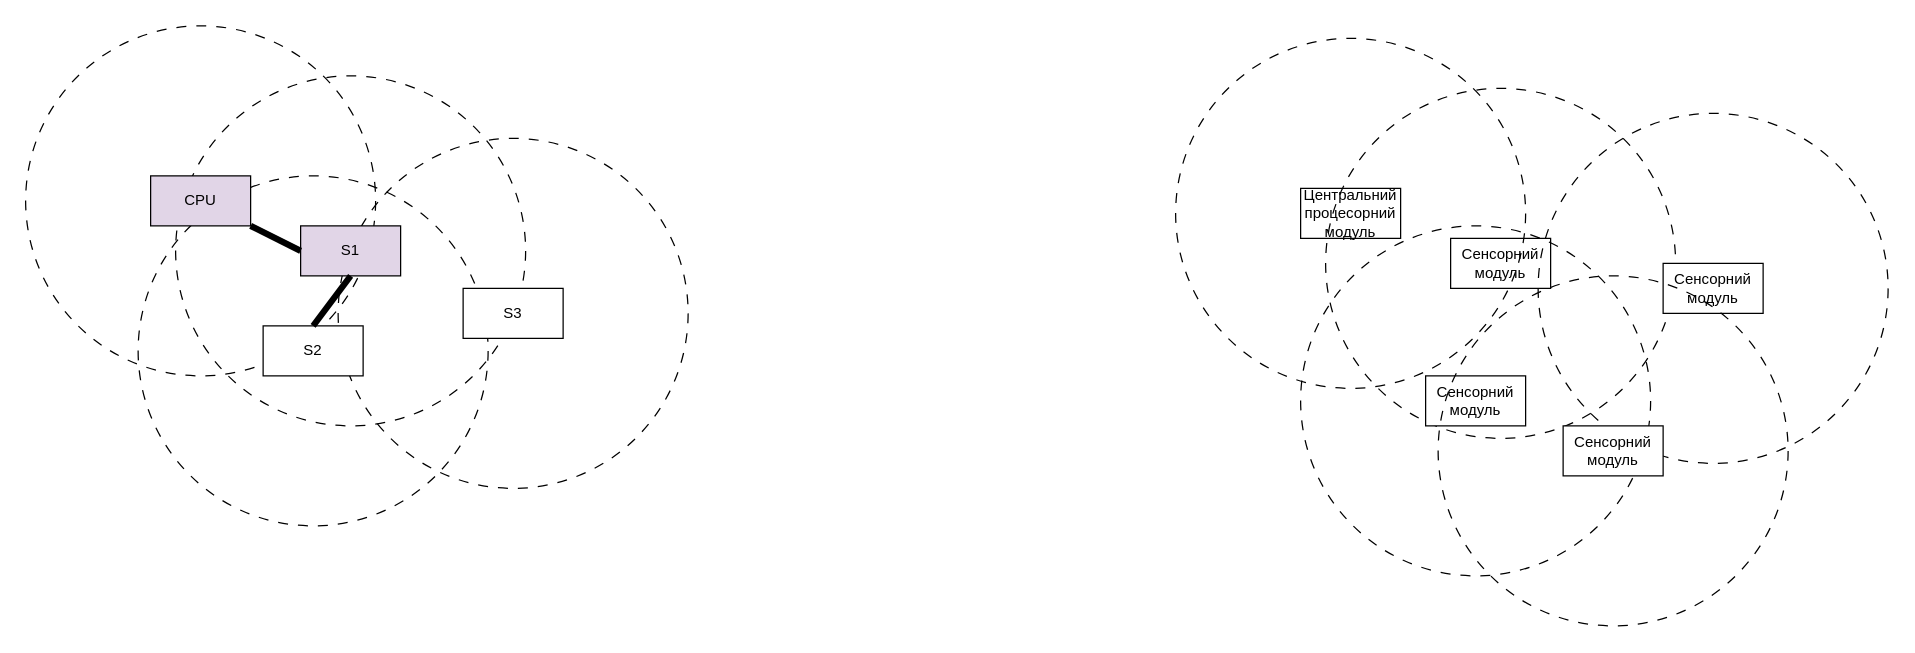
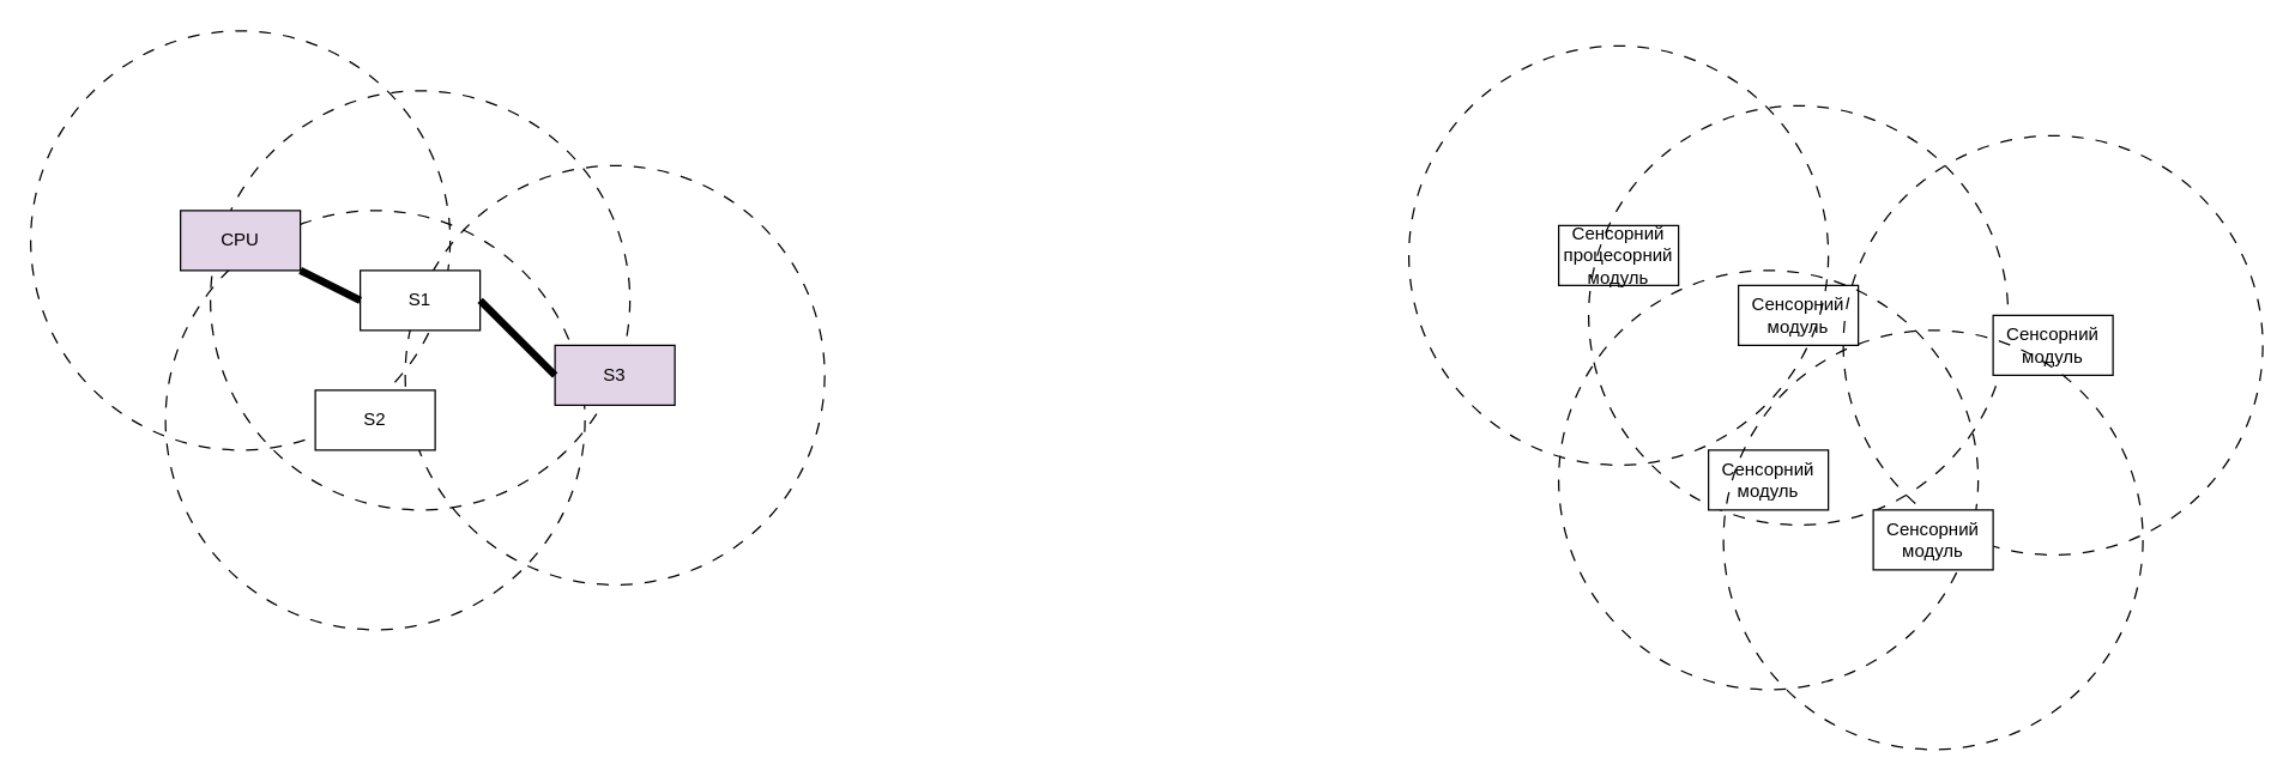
- <mxCell id="10" value="Центральний процесорний модуль" style="rounded=0;whiteSpace=wrap;html=1;" vertex="1" parent="1"><mxGeometry x="1040" y="150" width="80" height="40" as="geometry" /></mxCell>
+ <mxCell id="10" value="Сенсорний процесорний модуль" style="rounded=0;whiteSpace=wrap;html=1;" vertex="1" parent="1"><mxGeometry x="1040" y="150" width="80" height="40" as="geometry" /></mxCell>
- <mxCell id="7" value="S1" style="rounded=0;whiteSpace=wrap;html=1;fillColor=#e1d5e7;" vertex="1" parent="1"><mxGeometry x="240" y="180" width="80" height="40" as="geometry" /></mxCell>
+ <mxCell id="7" value="S1" style="rounded=0;whiteSpace=wrap;html=1;" vertex="1" parent="1"><mxGeometry x="240" y="180" width="80" height="40" as="geometry" /></mxCell>
+ <mxCell id="22" value="" style="endArrow=none;html=1;rounded=0;entryX=0;entryY=0.5;entryDx=0;entryDy=0;exitX=1;exitY=0.5;exitDx=0;exitDy=0;strokeWidth=5;" edge="1" parent="1" source="7" target="9"><mxGeometry width="50" height="50" relative="1" as="geometry"><mxPoint x="280" y="270" as="sourcePoint" /><mxPoint x="330" y="220" as="targetPoint" /></mxGeometry></mxCell>
- <mxCell id="21" value="" style="endArrow=none;html=1;rounded=0;exitX=0.5;exitY=0;exitDx=0;exitDy=0;entryX=0.5;entryY=1;entryDx=0;entryDy=0;strokeWidth=5;" edge="1" parent="1" source="8" target="7"><mxGeometry width="50" height="50" relative="1" as="geometry"><mxPoint x="280" y="270" as="sourcePoint" /><mxPoint x="330" y="220" as="targetPoint" /></mxGeometry></mxCell>
- <mxCell id="9" value="S3" style="rounded=0;whiteSpace=wrap;html=1;" vertex="1" parent="1"><mxGeometry x="370" y="230" width="80" height="40" as="geometry" /></mxCell>
+ <mxCell id="9" value="S3" style="rounded=0;whiteSpace=wrap;html=1;fillColor=#e1d5e7;" vertex="1" parent="1"><mxGeometry x="370" y="230" width="80" height="40" as="geometry" /></mxCell>
